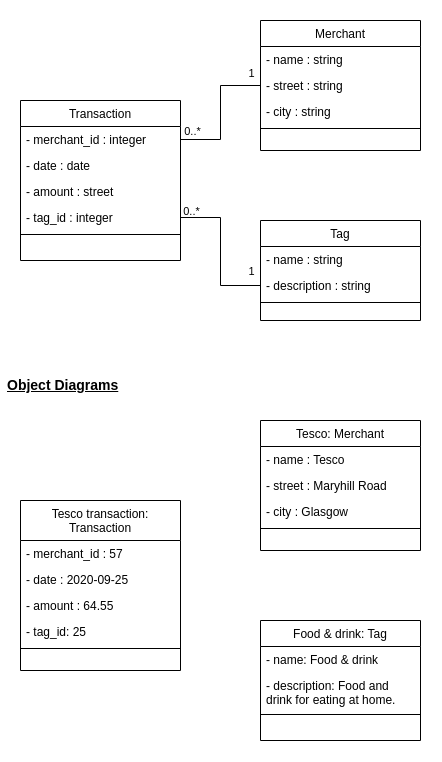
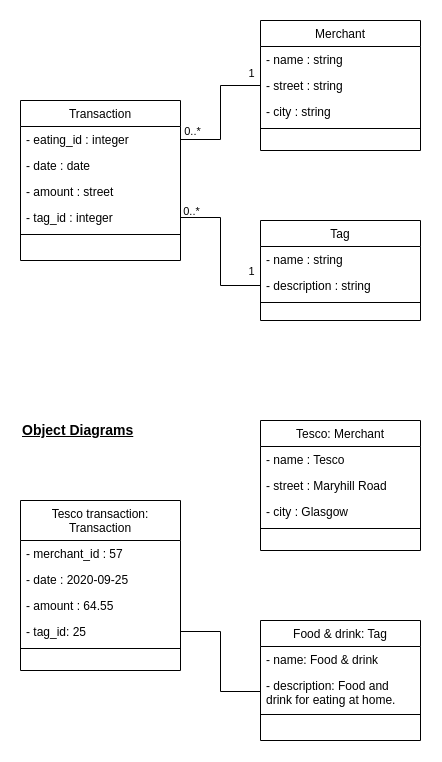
- <mxCell id="18" value="- merchant_id : integer" style="text;align=left;verticalAlign=top;spacingLeft=4;spacingRight=4;overflow=hidden;rotatable=0;points=[[0,0.5],[1,0.5]];portConstraint=eastwest;" parent="17" vertex="1"><mxGeometry y="26" width="160" height="26" as="geometry" /></mxCell>
+ <mxCell id="18" value="- eating_id : integer" style="text;align=left;verticalAlign=top;spacingLeft=4;spacingRight=4;overflow=hidden;rotatable=0;points=[[0,0.5],[1,0.5]];portConstraint=eastwest;" parent="17" vertex="1"><mxGeometry y="26" width="160" height="26" as="geometry" /></mxCell>
- <mxCell id="24" value="Object Diagrams" style="text;html=1;strokeColor=none;fillColor=none;align=left;verticalAlign=middle;whiteSpace=wrap;rounded=0;fontStyle=5;fontSize=14;" parent="1" vertex="1"><mxGeometry x="5" y="375" width="130" height="20" as="geometry" /></mxCell>
+ <mxCell id="24" value="Object Diagrams" style="text;html=1;strokeColor=none;fillColor=none;align=left;verticalAlign=middle;whiteSpace=wrap;rounded=0;fontStyle=5;fontSize=14;" parent="1" vertex="1"><mxGeometry x="20" y="420" width="130" height="20" as="geometry" /></mxCell>
+ <mxCell id="23" value="" style="endArrow=none;endSize=10;endFill=0;shadow=0;strokeWidth=1;rounded=0;edgeStyle=elbowEdgeStyle;entryX=1;entryY=0.5;entryDx=0;entryDy=0;exitX=0;exitY=0.5;exitDx=0;exitDy=0;" parent="1" source="32" target="38" edge="1"><mxGeometry width="160" relative="1" as="geometry"><mxPoint x="30" y="753" as="sourcePoint" /><mxPoint x="130" y="651" as="targetPoint" /><Array as="points"><mxPoint x="220" y="650" /></Array></mxGeometry></mxCell>
